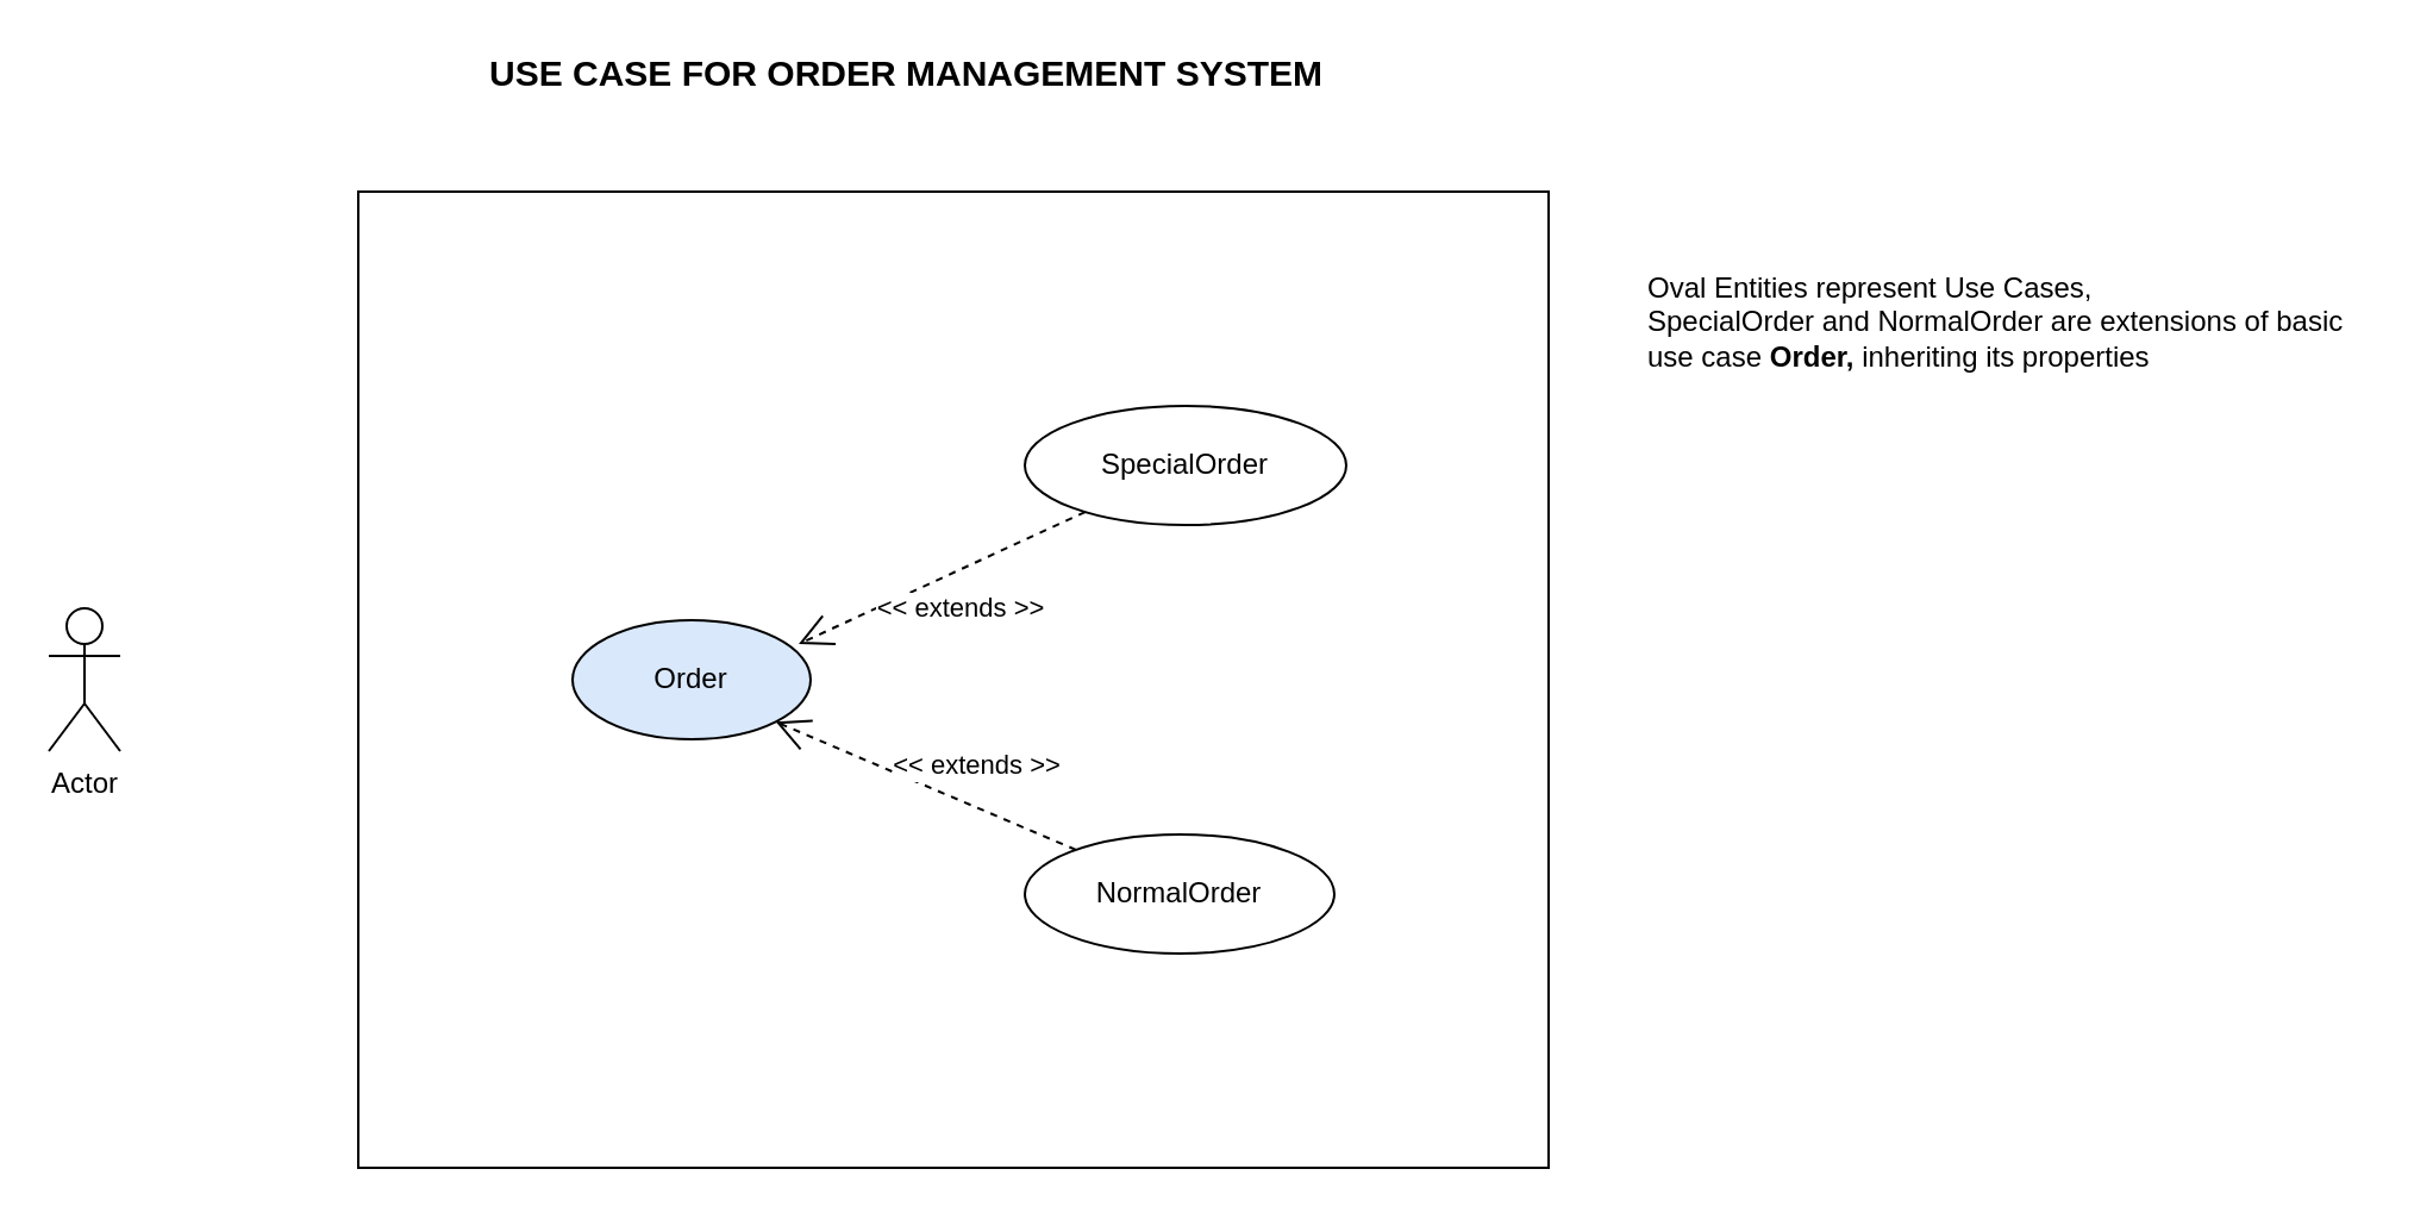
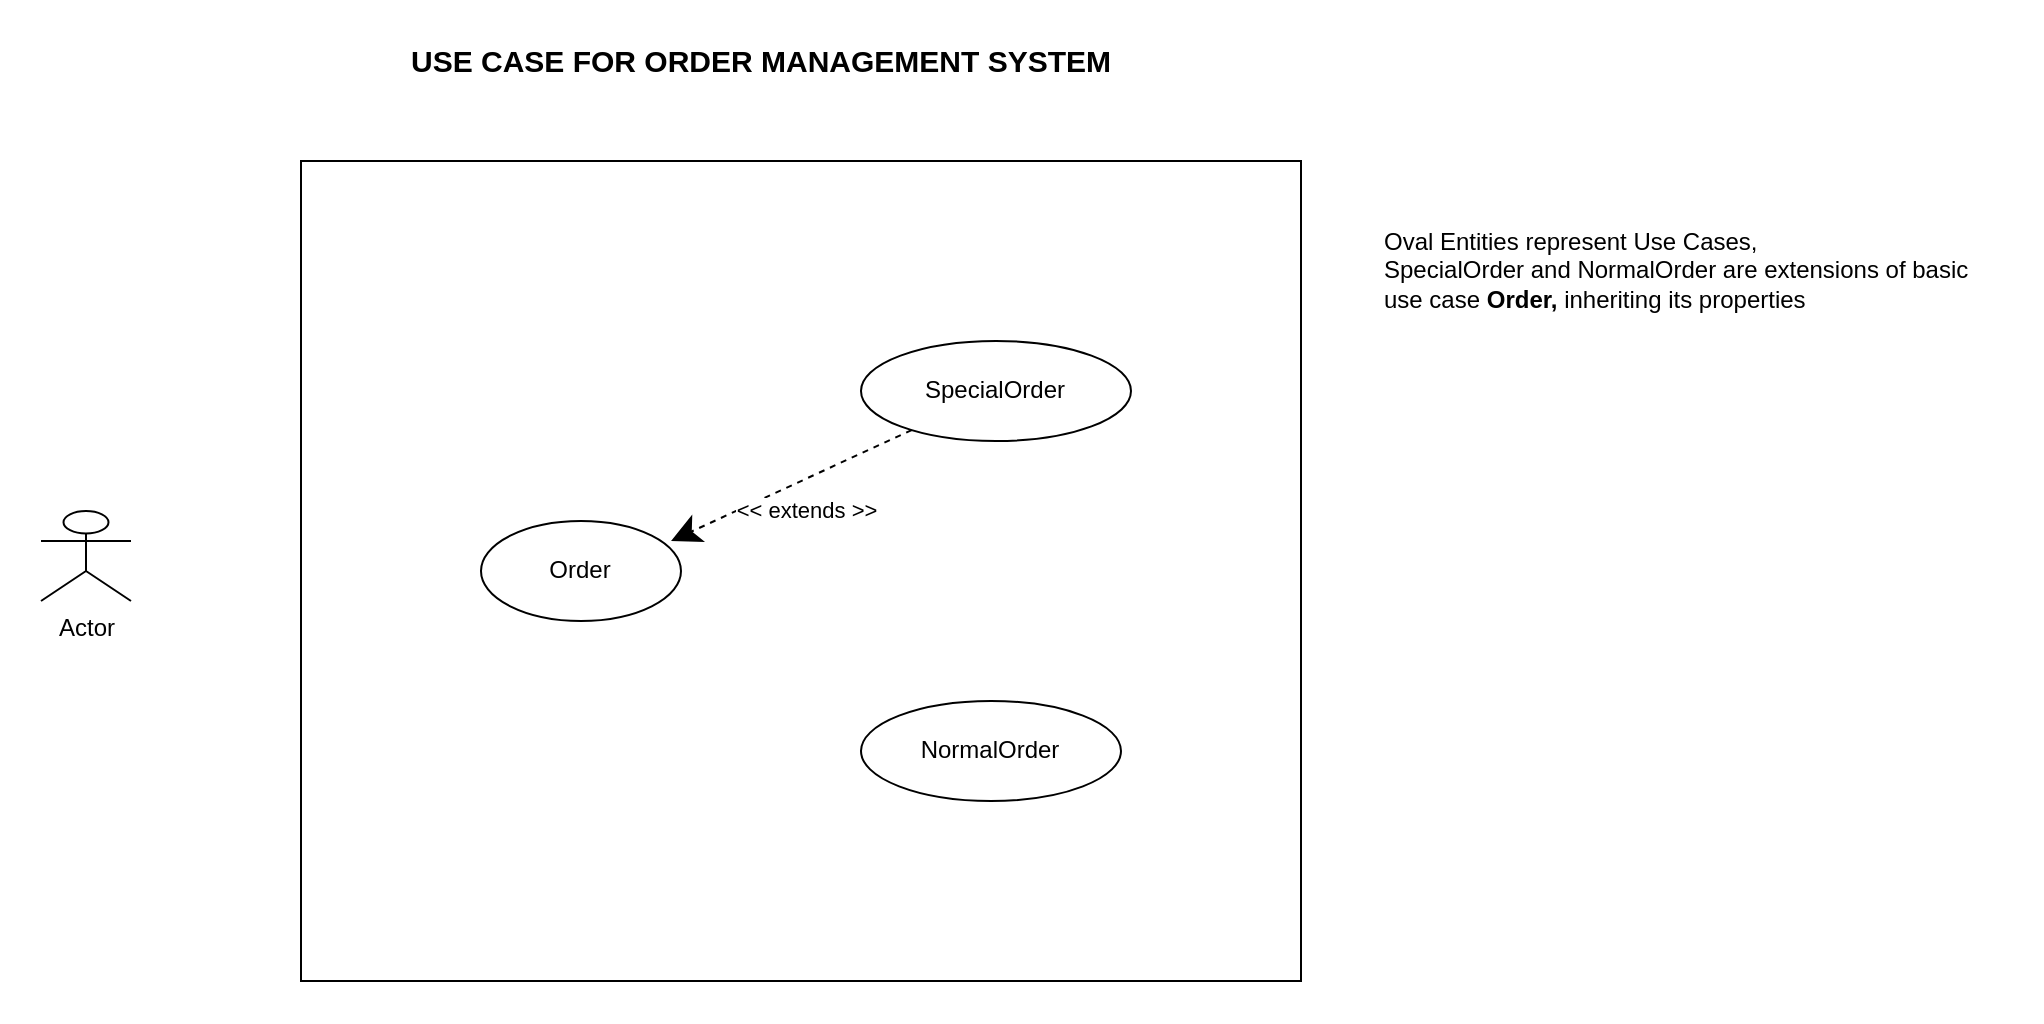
- <mxCell id="8" value="&amp;lt;&amp;lt; extends &amp;gt;&amp;gt;" style="endArrow=open;endSize=12;dashed=1;html=1;entryX=0.95;entryY=0.2;entryDx=0;entryDy=0;entryPerimeter=0;" edge="1" parent="1" source="6" target="4"><mxGeometry x="-0.019" y="15" width="160" relative="1" as="geometry"><mxPoint x="360" y="260" as="sourcePoint" /><mxPoint x="520" y="260" as="targetPoint" /><mxPoint as="offset" /></mxGeometry></mxCell>
+ <mxCell id="8" value="&amp;lt;&amp;lt; extends &amp;gt;&amp;gt;" style="endArrow=classic;endSize=12;dashed=1;html=1;entryX=0.95;entryY=0.2;entryDx=0;entryDy=0;entryPerimeter=0;" edge="1" parent="1" source="6" target="4"><mxGeometry x="-0.019" y="15" width="160" relative="1" as="geometry"><mxPoint x="360" y="260" as="sourcePoint" /><mxPoint x="520" y="260" as="targetPoint" /><mxPoint as="offset" /></mxGeometry></mxCell>
- <mxCell id="3" value="Actor" style="shape=umlActor;verticalLabelPosition=bottom;labelBackgroundColor=#ffffff;verticalAlign=top;html=1;" vertex="1" parent="1"><mxGeometry x="20" y="255" width="30" height="60" as="geometry" /></mxCell>
+ <mxCell id="3" value="Actor" style="shape=umlActor;verticalLabelPosition=bottom;labelBackgroundColor=#ffffff;verticalAlign=top;html=1;" vertex="1" parent="1"><mxGeometry x="20" y="255" width="45" height="45" as="geometry" /></mxCell>
- <mxCell id="4" value="Order" style="ellipse;whiteSpace=wrap;html=1;fillColor=#dae8fc;" vertex="1" parent="1"><mxGeometry x="240" y="260" width="100" height="50" as="geometry" /></mxCell>
+ <mxCell id="4" value="Order" style="ellipse;whiteSpace=wrap;html=1;" vertex="1" parent="1"><mxGeometry x="240" y="260" width="100" height="50" as="geometry" /></mxCell>
- <mxCell id="9" value="&lt;&lt; extends &gt;&gt;" style="endArrow=open;endSize=12;dashed=1;entryX=1;entryY=1;entryDx=0;entryDy=0;" edge="1" parent="1" source="7" target="4"><mxGeometry x="-0.235" y="-17" width="160" relative="1" as="geometry"><mxPoint x="360" y="260" as="sourcePoint" /><mxPoint x="520" y="260" as="targetPoint" /><mxPoint as="offset" /></mxGeometry></mxCell>
